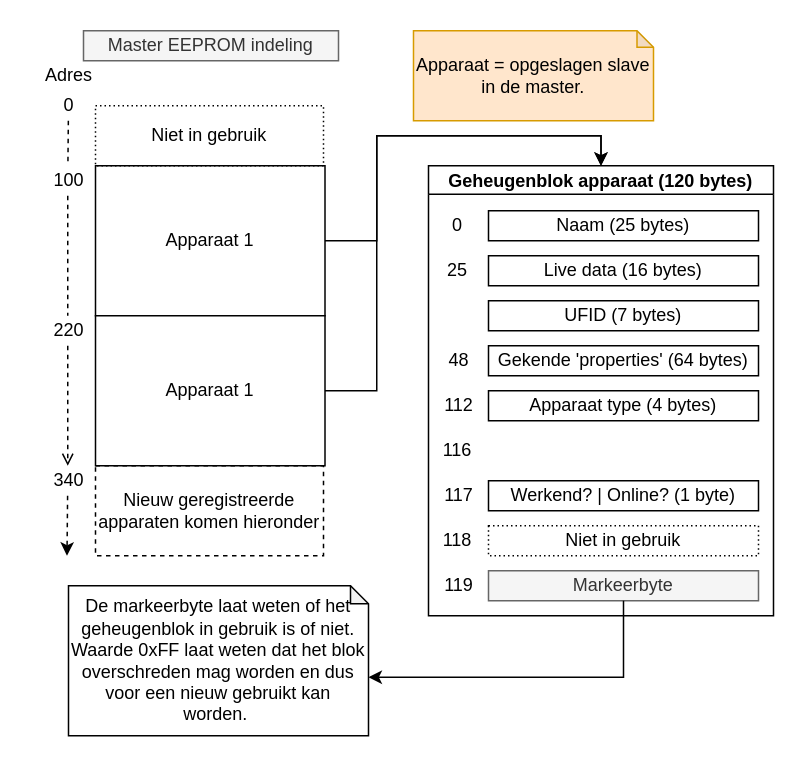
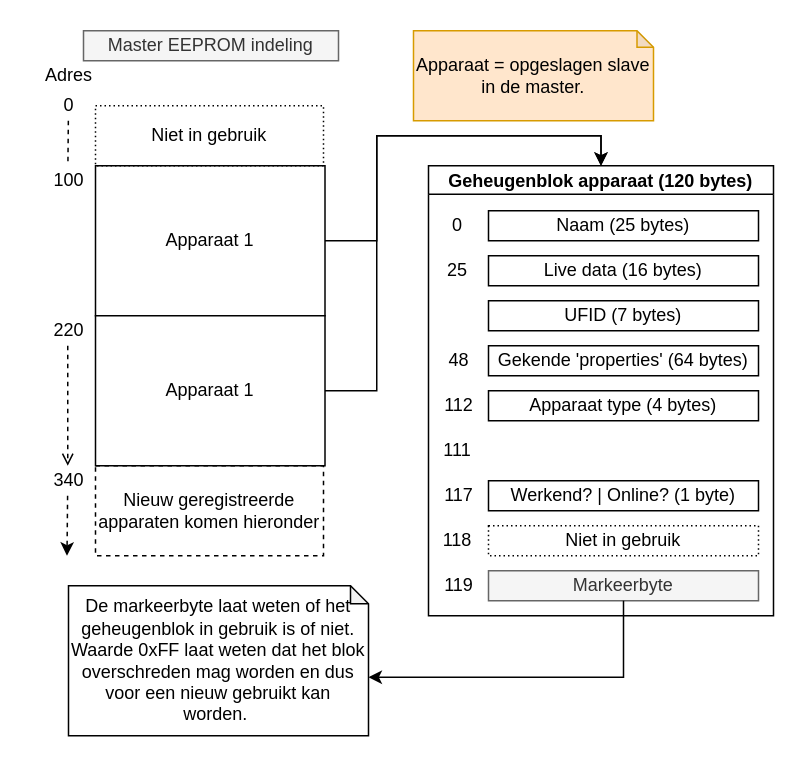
- <mxCell id="32" value="" style="endArrow=none;dashed=1;html=1;" edge="1" parent="1" source="4" target="23"><mxGeometry width="50" height="50" relative="1" as="geometry"><mxPoint x="44" y="150" as="sourcePoint" /><mxPoint x="44" y="190" as="targetPoint" /></mxGeometry></mxCell>
- <mxCell id="17" value="116" style="text;html=1;resizable=0;points=[];autosize=1;align=center;verticalAlign=top;spacingTop=-4;" vertex="1" parent="6"><mxGeometry x="8.5" y="180" width="20" height="20" as="geometry" /></mxCell>
+ <mxCell id="17" value="111" style="text;html=1;resizable=0;points=[];autosize=1;align=center;verticalAlign=top;spacingTop=-4;" vertex="1" parent="6"><mxGeometry x="8.5" y="180" width="20" height="20" as="geometry" /></mxCell>
